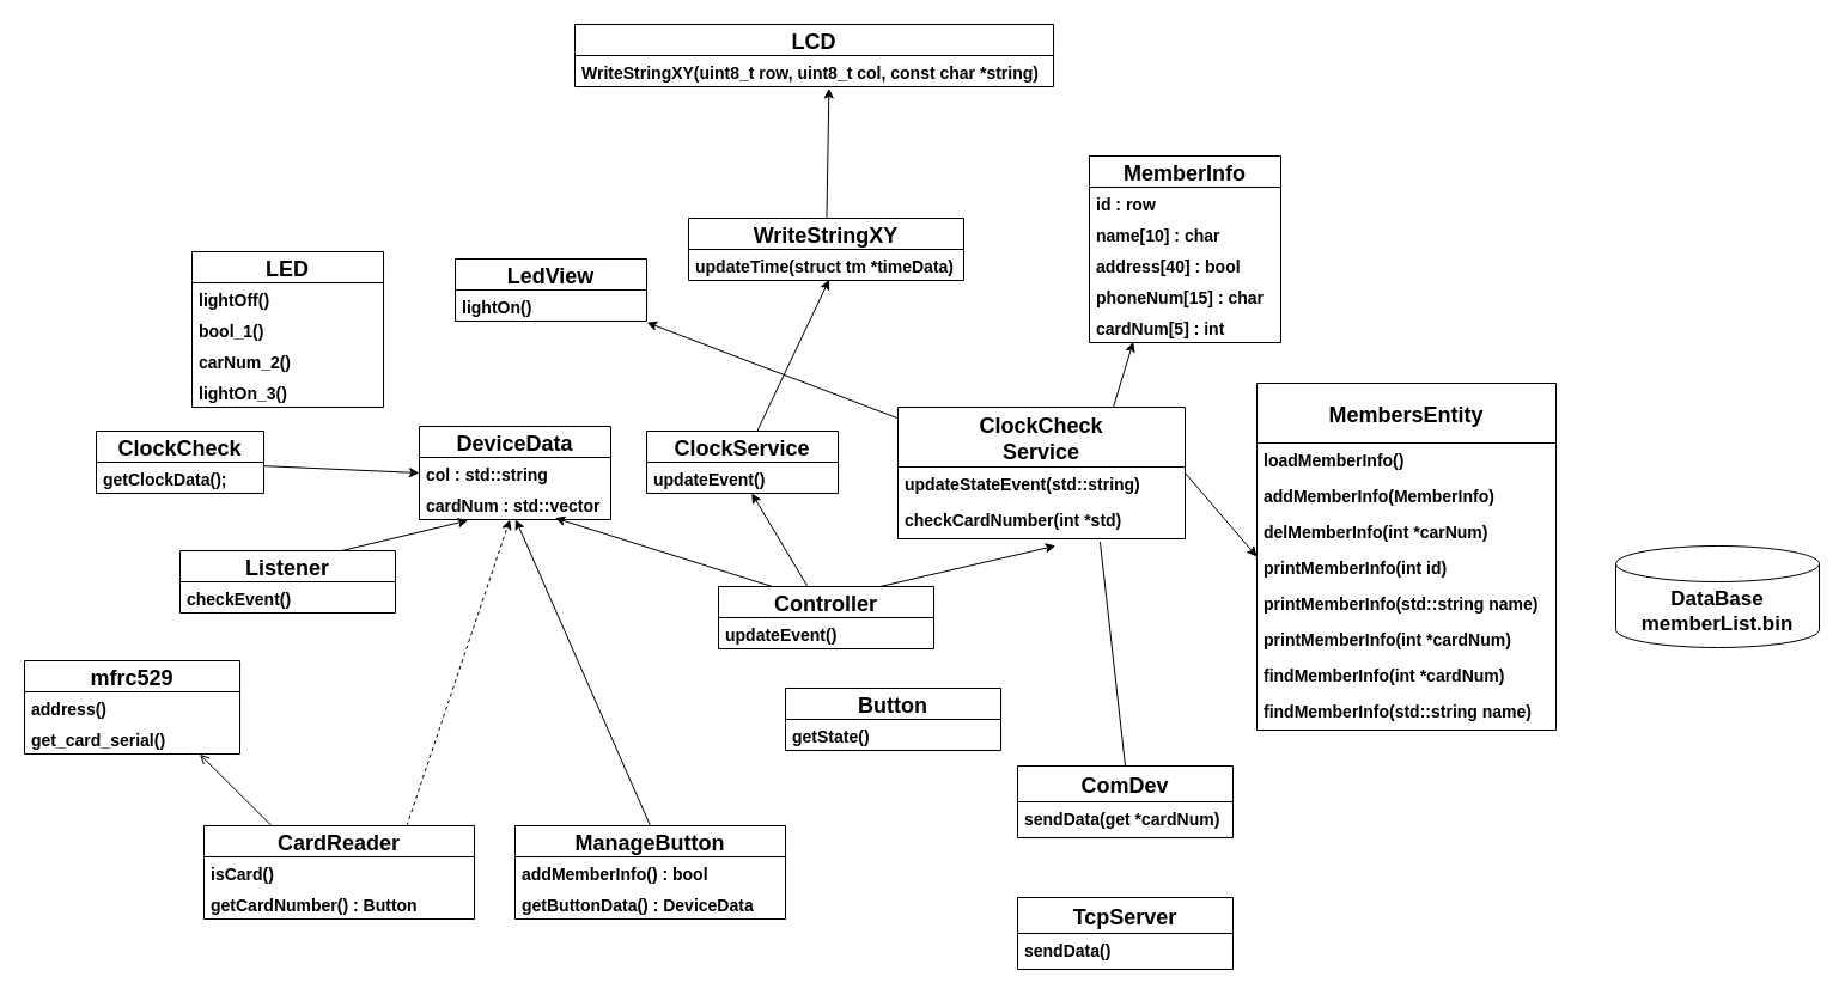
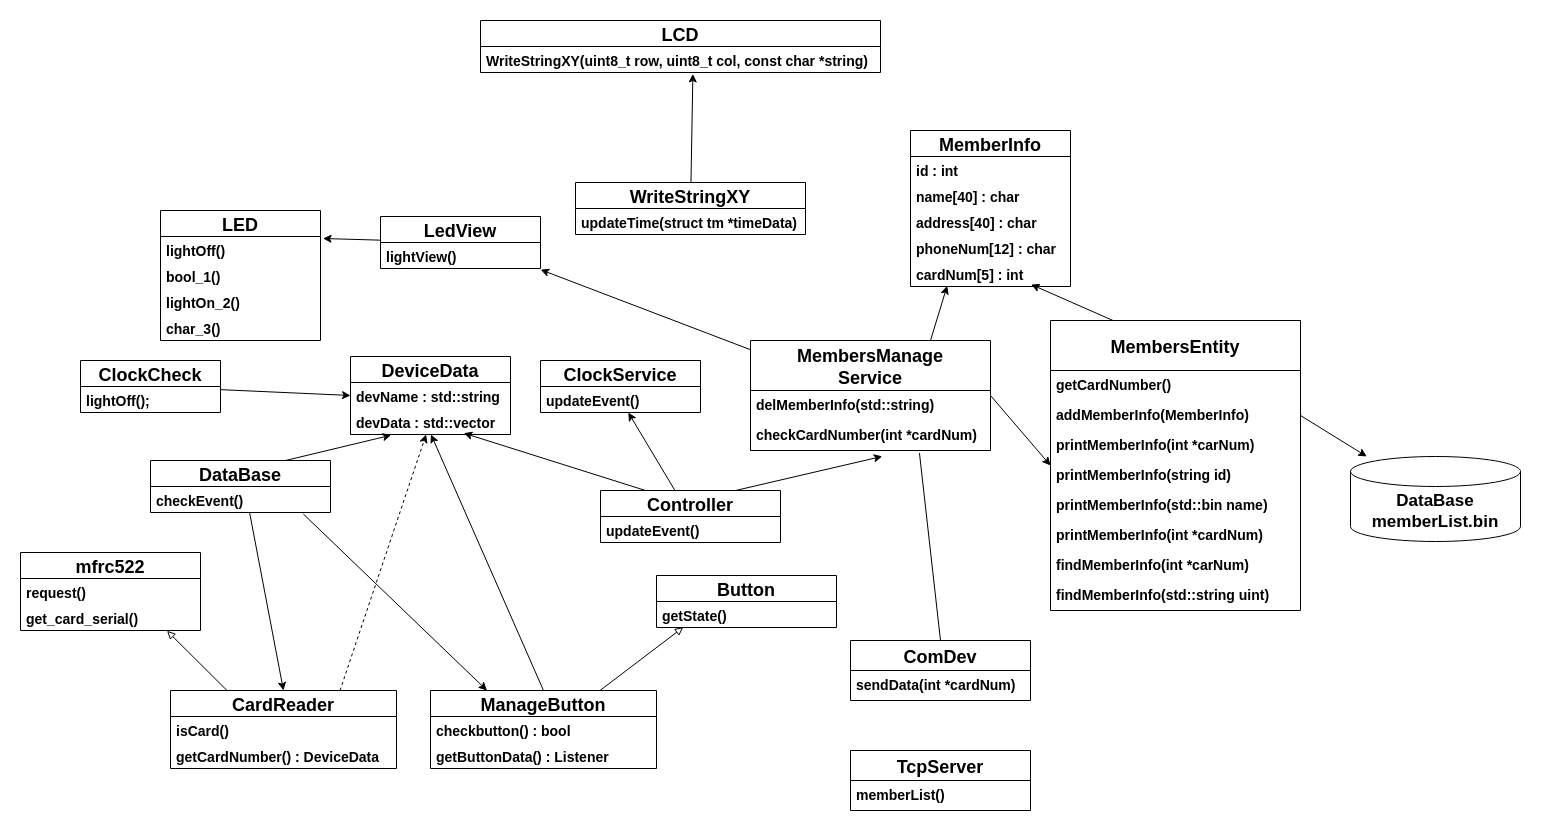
- <mxCell id="24" value="id : row" style="text;strokeColor=none;fillColor=none;align=left;verticalAlign=top;spacingLeft=4;spacingRight=4;overflow=hidden;rotatable=0;points=[[0,0.5],[1,0.5]];portConstraint=eastwest;fontSize=14;fontStyle=1" parent="23" vertex="1"><mxGeometry y="26" width="160" height="26" as="geometry" /></mxCell>
+ <mxCell id="24" value="id : int" style="text;strokeColor=none;fillColor=none;align=left;verticalAlign=top;spacingLeft=4;spacingRight=4;overflow=hidden;rotatable=0;points=[[0,0.5],[1,0.5]];portConstraint=eastwest;fontSize=14;fontStyle=1" parent="23" vertex="1"><mxGeometry y="26" width="160" height="26" as="geometry" /></mxCell>
- <mxCell id="25" value="name[10] : char" style="text;strokeColor=none;fillColor=none;align=left;verticalAlign=top;spacingLeft=4;spacingRight=4;overflow=hidden;rotatable=0;points=[[0,0.5],[1,0.5]];portConstraint=eastwest;fontSize=14;fontStyle=1" parent="23" vertex="1"><mxGeometry y="52" width="160" height="26" as="geometry" /></mxCell>
+ <mxCell id="25" value="name[40] : char" style="text;strokeColor=none;fillColor=none;align=left;verticalAlign=top;spacingLeft=4;spacingRight=4;overflow=hidden;rotatable=0;points=[[0,0.5],[1,0.5]];portConstraint=eastwest;fontSize=14;fontStyle=1" parent="23" vertex="1"><mxGeometry y="52" width="160" height="26" as="geometry" /></mxCell>
- <mxCell id="26" value="address[40] : bool" style="text;strokeColor=none;fillColor=none;align=left;verticalAlign=top;spacingLeft=4;spacingRight=4;overflow=hidden;rotatable=0;points=[[0,0.5],[1,0.5]];portConstraint=eastwest;fontSize=14;fontStyle=1" parent="23" vertex="1"><mxGeometry y="78" width="160" height="26" as="geometry" /></mxCell>
+ <mxCell id="26" value="address[40] : char" style="text;strokeColor=none;fillColor=none;align=left;verticalAlign=top;spacingLeft=4;spacingRight=4;overflow=hidden;rotatable=0;points=[[0,0.5],[1,0.5]];portConstraint=eastwest;fontSize=14;fontStyle=1" parent="23" vertex="1"><mxGeometry y="78" width="160" height="26" as="geometry" /></mxCell>
+ <mxCell id="69" style="edgeStyle=none;html=1;entryX=1.016;entryY=0.077;entryDx=0;entryDy=0;entryPerimeter=0;" parent="1" source="70" target="65" edge="1"><mxGeometry relative="1" as="geometry" /></mxCell>
- <mxCell id="27" value="phoneNum[15] : char" style="text;strokeColor=none;fillColor=none;align=left;verticalAlign=top;spacingLeft=4;spacingRight=4;overflow=hidden;rotatable=0;points=[[0,0.5],[1,0.5]];portConstraint=eastwest;fontSize=14;fontStyle=1" parent="23" vertex="1"><mxGeometry y="104" width="160" height="26" as="geometry" /></mxCell>
+ <mxCell id="27" value="phoneNum[12] : char" style="text;strokeColor=none;fillColor=none;align=left;verticalAlign=top;spacingLeft=4;spacingRight=4;overflow=hidden;rotatable=0;points=[[0,0.5],[1,0.5]];portConstraint=eastwest;fontSize=14;fontStyle=1" parent="23" vertex="1"><mxGeometry y="104" width="160" height="26" as="geometry" /></mxCell>
- <mxCell id="71" value="lightOn()" style="text;strokeColor=none;fillColor=none;align=left;verticalAlign=top;spacingLeft=4;spacingRight=4;overflow=hidden;rotatable=0;points=[[0,0.5],[1,0.5]];portConstraint=eastwest;fontSize=14;fontStyle=1" parent="70" vertex="1"><mxGeometry y="26" width="160" height="26" as="geometry" /></mxCell>
+ <mxCell id="71" value="lightView()" style="text;strokeColor=none;fillColor=none;align=left;verticalAlign=top;spacingLeft=4;spacingRight=4;overflow=hidden;rotatable=0;points=[[0,0.5],[1,0.5]];portConstraint=eastwest;fontSize=14;fontStyle=1" parent="70" vertex="1"><mxGeometry y="26" width="160" height="26" as="geometry" /></mxCell>
- <mxCell id="72" style="edgeStyle=none;html=1;entryX=0.511;entryY=0.977;entryDx=0;entryDy=0;entryPerimeter=0;" edge="1" parent="1" source="73" target="61"><mxGeometry relative="1" as="geometry" /></mxCell>
- <mxCell id="67" value="carNum_2()" style="text;strokeColor=none;fillColor=none;align=left;verticalAlign=top;spacingLeft=4;spacingRight=4;overflow=hidden;rotatable=0;points=[[0,0.5],[1,0.5]];portConstraint=eastwest;fontSize=14;fontStyle=1" vertex="1" parent="64"><mxGeometry y="78" width="160" height="26" as="geometry" /></mxCell>
+ <mxCell id="67" value="lightOn_2()" style="text;strokeColor=none;fillColor=none;align=left;verticalAlign=top;spacingLeft=4;spacingRight=4;overflow=hidden;rotatable=0;points=[[0,0.5],[1,0.5]];portConstraint=eastwest;fontSize=14;fontStyle=1" vertex="1" parent="64"><mxGeometry y="78" width="160" height="26" as="geometry" /></mxCell>
+ <mxCell id="36" style="edgeStyle=none;html=1;exitX=0.25;exitY=0;exitDx=0;exitDy=0;entryX=0.754;entryY=0.923;entryDx=0;entryDy=0;entryPerimeter=0;fontSize=17;startArrow=none;startFill=0;endArrow=classic;endFill=1;" parent="1" source="37" target="28" edge="1"><mxGeometry relative="1" as="geometry" /></mxCell>
- <mxCell id="68" value="lightOn_3()" style="text;strokeColor=none;fillColor=none;align=left;verticalAlign=top;spacingLeft=4;spacingRight=4;overflow=hidden;rotatable=0;points=[[0,0.5],[1,0.5]];portConstraint=eastwest;fontSize=14;fontStyle=1" vertex="1" parent="64"><mxGeometry y="104" width="160" height="26" as="geometry" /></mxCell>
+ <mxCell id="68" value="char_3()" style="text;strokeColor=none;fillColor=none;align=left;verticalAlign=top;spacingLeft=4;spacingRight=4;overflow=hidden;rotatable=0;points=[[0,0.5],[1,0.5]];portConstraint=eastwest;fontSize=14;fontStyle=1" vertex="1" parent="64"><mxGeometry y="104" width="160" height="26" as="geometry" /></mxCell>
- <mxCell id="33" value="ClockCheck&#10;Service" style="swimlane;fontStyle=1;childLayout=stackLayout;horizontal=1;startSize=50;fillColor=none;horizontalStack=0;resizeParent=1;resizeParentMax=0;resizeLast=0;collapsible=1;marginBottom=0;fontSize=18;" parent="1" vertex="1"><mxGeometry x="750" y="340" width="240" height="110" as="geometry" /></mxCell>
+ <mxCell id="33" value="MembersManage&#10;Service" style="swimlane;fontStyle=1;childLayout=stackLayout;horizontal=1;startSize=50;fillColor=none;horizontalStack=0;resizeParent=1;resizeParentMax=0;resizeLast=0;collapsible=1;marginBottom=0;fontSize=18;" parent="1" vertex="1"><mxGeometry x="750" y="340" width="240" height="110" as="geometry" /></mxCell>
- <mxCell id="38" value="loadMemberInfo()" style="text;strokeColor=none;fillColor=none;align=left;verticalAlign=top;spacingLeft=4;spacingRight=4;overflow=hidden;rotatable=0;points=[[0,0.5],[1,0.5]];portConstraint=eastwest;fontSize=14;fontStyle=1" parent="37" vertex="1"><mxGeometry y="50" width="250" height="30" as="geometry" /></mxCell>
+ <mxCell id="38" value="getCardNumber()" style="text;strokeColor=none;fillColor=none;align=left;verticalAlign=top;spacingLeft=4;spacingRight=4;overflow=hidden;rotatable=0;points=[[0,0.5],[1,0.5]];portConstraint=eastwest;fontSize=14;fontStyle=1" parent="37" vertex="1"><mxGeometry y="50" width="250" height="30" as="geometry" /></mxCell>
- <mxCell id="14" value="col : std::string" style="text;strokeColor=none;fillColor=none;align=left;verticalAlign=top;spacingLeft=4;spacingRight=4;overflow=hidden;rotatable=0;points=[[0,0.5],[1,0.5]];portConstraint=eastwest;fontSize=14;fontStyle=1" parent="13" vertex="1"><mxGeometry y="26" width="160" height="26" as="geometry" /></mxCell>
+ <mxCell id="14" value="devName : std::string" style="text;strokeColor=none;fillColor=none;align=left;verticalAlign=top;spacingLeft=4;spacingRight=4;overflow=hidden;rotatable=0;points=[[0,0.5],[1,0.5]];portConstraint=eastwest;fontSize=14;fontStyle=1" parent="13" vertex="1"><mxGeometry y="26" width="160" height="26" as="geometry" /></mxCell>
- <mxCell id="77" value="getClockData();" style="text;strokeColor=none;fillColor=none;align=left;verticalAlign=top;spacingLeft=4;spacingRight=4;overflow=hidden;rotatable=0;points=[[0,0.5],[1,0.5]];portConstraint=eastwest;fontSize=14;fontStyle=1" vertex="1" parent="76"><mxGeometry y="26" width="140" height="26" as="geometry" /></mxCell>
+ <mxCell id="77" value="lightOff();" style="text;strokeColor=none;fillColor=none;align=left;verticalAlign=top;spacingLeft=4;spacingRight=4;overflow=hidden;rotatable=0;points=[[0,0.5],[1,0.5]];portConstraint=eastwest;fontSize=14;fontStyle=1" vertex="1" parent="76"><mxGeometry y="26" width="140" height="26" as="geometry" /></mxCell>
- <mxCell id="34" value="updateStateEvent(std::string)" style="text;strokeColor=none;fillColor=none;align=left;verticalAlign=top;spacingLeft=4;spacingRight=4;overflow=hidden;rotatable=0;points=[[0,0.5],[1,0.5]];portConstraint=eastwest;fontSize=14;fontStyle=1" parent="33" vertex="1"><mxGeometry y="50" width="240" height="30" as="geometry" /></mxCell>
+ <mxCell id="34" value="delMemberInfo(std::string)" style="text;strokeColor=none;fillColor=none;align=left;verticalAlign=top;spacingLeft=4;spacingRight=4;overflow=hidden;rotatable=0;points=[[0,0.5],[1,0.5]];portConstraint=eastwest;fontSize=14;fontStyle=1" parent="33" vertex="1"><mxGeometry y="50" width="240" height="30" as="geometry" /></mxCell>
- <mxCell id="15" value="cardNum : std::vector" style="text;strokeColor=none;fillColor=none;align=left;verticalAlign=top;spacingLeft=4;spacingRight=4;overflow=hidden;rotatable=0;points=[[0,0.5],[1,0.5]];portConstraint=eastwest;fontSize=14;fontStyle=1" parent="13" vertex="1"><mxGeometry y="52" width="160" height="26" as="geometry" /></mxCell>
+ <mxCell id="15" value="devData : std::vector" style="text;strokeColor=none;fillColor=none;align=left;verticalAlign=top;spacingLeft=4;spacingRight=4;overflow=hidden;rotatable=0;points=[[0,0.5],[1,0.5]];portConstraint=eastwest;fontSize=14;fontStyle=1" parent="13" vertex="1"><mxGeometry y="52" width="160" height="26" as="geometry" /></mxCell>
+ <mxCell id="46" style="edgeStyle=none;html=1;fontSize=17;startArrow=none;startFill=0;endArrow=classic;endFill=1;exitX=1;exitY=0.5;exitDx=0;exitDy=0;" parent="1" source="39" target="22" edge="1"><mxGeometry relative="1" as="geometry"><mxPoint x="1120" y="460" as="sourcePoint" /></mxGeometry></mxCell>
- <mxCell id="35" value="checkCardNumber(int *std)" style="text;strokeColor=none;fillColor=none;align=left;verticalAlign=top;spacingLeft=4;spacingRight=4;overflow=hidden;rotatable=0;points=[[0,0.5],[1,0.5]];portConstraint=eastwest;fontSize=14;fontStyle=1" parent="33" vertex="1"><mxGeometry y="80" width="240" height="30" as="geometry" /></mxCell>
+ <mxCell id="35" value="checkCardNumber(int *cardNum)" style="text;strokeColor=none;fillColor=none;align=left;verticalAlign=top;spacingLeft=4;spacingRight=4;overflow=hidden;rotatable=0;points=[[0,0.5],[1,0.5]];portConstraint=eastwest;fontSize=14;fontStyle=1" parent="33" vertex="1"><mxGeometry y="80" width="240" height="30" as="geometry" /></mxCell>
- <mxCell id="40" value="delMemberInfo(int *carNum)" style="text;strokeColor=none;fillColor=none;align=left;verticalAlign=top;spacingLeft=4;spacingRight=4;overflow=hidden;rotatable=0;points=[[0,0.5],[1,0.5]];portConstraint=eastwest;fontSize=14;fontStyle=1" parent="37" vertex="1"><mxGeometry y="110" width="250" height="30" as="geometry" /></mxCell>
+ <mxCell id="40" value="printMemberInfo(int *carNum)" style="text;strokeColor=none;fillColor=none;align=left;verticalAlign=top;spacingLeft=4;spacingRight=4;overflow=hidden;rotatable=0;points=[[0,0.5],[1,0.5]];portConstraint=eastwest;fontSize=14;fontStyle=1" parent="37" vertex="1"><mxGeometry y="110" width="250" height="30" as="geometry" /></mxCell>
- <mxCell id="3" value="Listener" style="swimlane;fontStyle=1;childLayout=stackLayout;horizontal=1;startSize=26;fillColor=none;horizontalStack=0;resizeParent=1;resizeParentMax=0;resizeLast=0;collapsible=1;marginBottom=0;fontSize=18;" parent="1" vertex="1"><mxGeometry x="150" y="460" width="180" height="52" as="geometry" /></mxCell>
+ <mxCell id="3" value="DataBase" style="swimlane;fontStyle=1;childLayout=stackLayout;horizontal=1;startSize=26;fillColor=none;horizontalStack=0;resizeParent=1;resizeParentMax=0;resizeLast=0;collapsible=1;marginBottom=0;fontSize=18;" parent="1" vertex="1"><mxGeometry x="150" y="460" width="180" height="52" as="geometry" /></mxCell>
- <mxCell id="41" value="printMemberInfo(int id)" style="text;strokeColor=none;fillColor=none;align=left;verticalAlign=top;spacingLeft=4;spacingRight=4;overflow=hidden;rotatable=0;points=[[0,0.5],[1,0.5]];portConstraint=eastwest;fontSize=14;fontStyle=1" parent="37" vertex="1"><mxGeometry y="140" width="250" height="30" as="geometry" /></mxCell>
+ <mxCell id="41" value="printMemberInfo(string id)" style="text;strokeColor=none;fillColor=none;align=left;verticalAlign=top;spacingLeft=4;spacingRight=4;overflow=hidden;rotatable=0;points=[[0,0.5],[1,0.5]];portConstraint=eastwest;fontSize=14;fontStyle=1" parent="37" vertex="1"><mxGeometry y="140" width="250" height="30" as="geometry" /></mxCell>
- <mxCell id="42" value="printMemberInfo(std::string name)" style="text;strokeColor=none;fillColor=none;align=left;verticalAlign=top;spacingLeft=4;spacingRight=4;overflow=hidden;rotatable=0;points=[[0,0.5],[1,0.5]];portConstraint=eastwest;fontSize=14;fontStyle=1" parent="37" vertex="1"><mxGeometry y="170" width="250" height="30" as="geometry" /></mxCell>
+ <mxCell id="42" value="printMemberInfo(std::bin name)" style="text;strokeColor=none;fillColor=none;align=left;verticalAlign=top;spacingLeft=4;spacingRight=4;overflow=hidden;rotatable=0;points=[[0,0.5],[1,0.5]];portConstraint=eastwest;fontSize=14;fontStyle=1" parent="37" vertex="1"><mxGeometry y="170" width="250" height="30" as="geometry" /></mxCell>
- <mxCell id="44" value="findMemberInfo(int *cardNum)" style="text;strokeColor=none;fillColor=none;align=left;verticalAlign=top;spacingLeft=4;spacingRight=4;overflow=hidden;rotatable=0;points=[[0,0.5],[1,0.5]];portConstraint=eastwest;fontSize=14;fontStyle=1" parent="37" vertex="1"><mxGeometry y="230" width="250" height="30" as="geometry" /></mxCell>
+ <mxCell id="44" value="findMemberInfo(int *carNum)" style="text;strokeColor=none;fillColor=none;align=left;verticalAlign=top;spacingLeft=4;spacingRight=4;overflow=hidden;rotatable=0;points=[[0,0.5],[1,0.5]];portConstraint=eastwest;fontSize=14;fontStyle=1" parent="37" vertex="1"><mxGeometry y="230" width="250" height="30" as="geometry" /></mxCell>
- <mxCell id="5" value="mfrc529" style="swimlane;fontStyle=1;childLayout=stackLayout;horizontal=1;startSize=26;fillColor=none;horizontalStack=0;resizeParent=1;resizeParentMax=0;resizeLast=0;collapsible=1;marginBottom=0;fontSize=18;" parent="1" vertex="1"><mxGeometry x="20" y="552" width="180" height="78" as="geometry" /></mxCell>
+ <mxCell id="5" value="mfrc522" style="swimlane;fontStyle=1;childLayout=stackLayout;horizontal=1;startSize=26;fillColor=none;horizontalStack=0;resizeParent=1;resizeParentMax=0;resizeLast=0;collapsible=1;marginBottom=0;fontSize=18;" parent="1" vertex="1"><mxGeometry x="20" y="552" width="180" height="78" as="geometry" /></mxCell>
- <mxCell id="6" value="address()" style="text;strokeColor=none;fillColor=none;align=left;verticalAlign=top;spacingLeft=4;spacingRight=4;overflow=hidden;rotatable=0;points=[[0,0.5],[1,0.5]];portConstraint=eastwest;fontSize=14;fontStyle=1" parent="5" vertex="1"><mxGeometry y="26" width="180" height="26" as="geometry" /></mxCell>
+ <mxCell id="6" value="request()" style="text;strokeColor=none;fillColor=none;align=left;verticalAlign=top;spacingLeft=4;spacingRight=4;overflow=hidden;rotatable=0;points=[[0,0.5],[1,0.5]];portConstraint=eastwest;fontSize=14;fontStyle=1" parent="5" vertex="1"><mxGeometry y="26" width="180" height="26" as="geometry" /></mxCell>
- <mxCell id="45" value="findMemberInfo(std::string name)" style="text;strokeColor=none;fillColor=none;align=left;verticalAlign=top;spacingLeft=4;spacingRight=4;overflow=hidden;rotatable=0;points=[[0,0.5],[1,0.5]];portConstraint=eastwest;fontSize=14;fontStyle=1" parent="37" vertex="1"><mxGeometry y="260" width="250" height="30" as="geometry" /></mxCell>
+ <mxCell id="45" value="findMemberInfo(std::string uint)" style="text;strokeColor=none;fillColor=none;align=left;verticalAlign=top;spacingLeft=4;spacingRight=4;overflow=hidden;rotatable=0;points=[[0,0.5],[1,0.5]];portConstraint=eastwest;fontSize=14;fontStyle=1" parent="37" vertex="1"><mxGeometry y="260" width="250" height="30" as="geometry" /></mxCell>
+ <mxCell id="17" style="edgeStyle=none;html=1;exitX=0.5;exitY=0;exitDx=0;exitDy=0;endArrow=none;endFill=0;startArrow=classic;startFill=1;entryX=0.55;entryY=0.984;entryDx=0;entryDy=0;entryPerimeter=0;" parent="1" source="19" target="4" edge="1"><mxGeometry relative="1" as="geometry"><mxPoint x="494" y="540" as="targetPoint" /></mxGeometry></mxCell>
+ <mxCell id="49" style="edgeStyle=none;html=1;exitX=0.849;exitY=1.057;exitDx=0;exitDy=0;entryX=0.25;entryY=0;entryDx=0;entryDy=0;exitPerimeter=0;" parent="1" source="4" target="51" edge="1"><mxGeometry relative="1" as="geometry" /></mxCell>
- <mxCell id="16" style="edgeStyle=none;html=1;exitX=0.25;exitY=0;exitDx=0;exitDy=0;endArrow=open;endFill=0;entryX=0.814;entryY=1.011;entryDx=0;entryDy=0;entryPerimeter=0;" parent="1" source="19" target="7" edge="1"><mxGeometry relative="1" as="geometry" /></mxCell>
+ <mxCell id="16" style="edgeStyle=none;html=1;exitX=0.25;exitY=0;exitDx=0;exitDy=0;endArrow=block;endFill=0;entryX=0.814;entryY=1.011;entryDx=0;entryDy=0;entryPerimeter=0;" parent="1" source="19" target="7" edge="1"><mxGeometry relative="1" as="geometry" /></mxCell>
+ <mxCell id="54" style="edgeStyle=none;html=1;exitX=0.75;exitY=0;exitDx=0;exitDy=0;endArrow=block;endFill=0;entryX=0.149;entryY=0.989;entryDx=0;entryDy=0;entryPerimeter=0;" parent="1" source="51" target="48" edge="1"><mxGeometry relative="1" as="geometry"><mxPoint x="540" y="679.71" as="sourcePoint" /><mxPoint x="650" y="641" as="targetPoint" /></mxGeometry></mxCell>
- <mxCell id="56" value="sendData(get *cardNum)" style="text;strokeColor=none;fillColor=none;align=left;verticalAlign=top;spacingLeft=4;spacingRight=4;overflow=hidden;rotatable=0;points=[[0,0.5],[1,0.5]];portConstraint=eastwest;fontSize=14;fontStyle=1" parent="55" vertex="1"><mxGeometry y="30" width="180" height="30" as="geometry" /></mxCell>
+ <mxCell id="56" value="sendData(int *cardNum)" style="text;strokeColor=none;fillColor=none;align=left;verticalAlign=top;spacingLeft=4;spacingRight=4;overflow=hidden;rotatable=0;points=[[0,0.5],[1,0.5]];portConstraint=eastwest;fontSize=14;fontStyle=1" parent="55" vertex="1"><mxGeometry y="30" width="180" height="30" as="geometry" /></mxCell>
- <mxCell id="52" value="addMemberInfo() : bool" style="text;strokeColor=none;fillColor=none;align=left;verticalAlign=top;spacingLeft=4;spacingRight=4;overflow=hidden;rotatable=0;points=[[0,0.5],[1,0.5]];portConstraint=eastwest;fontSize=14;fontStyle=1" parent="51" vertex="1"><mxGeometry y="26" width="226" height="26" as="geometry" /></mxCell>
+ <mxCell id="52" value="checkbutton() : bool" style="text;strokeColor=none;fillColor=none;align=left;verticalAlign=top;spacingLeft=4;spacingRight=4;overflow=hidden;rotatable=0;points=[[0,0.5],[1,0.5]];portConstraint=eastwest;fontSize=14;fontStyle=1" parent="51" vertex="1"><mxGeometry y="26" width="226" height="26" as="geometry" /></mxCell>
- <mxCell id="21" value="getCardNumber() : Button" style="text;strokeColor=none;fillColor=none;align=left;verticalAlign=top;spacingLeft=4;spacingRight=4;overflow=hidden;rotatable=0;points=[[0,0.5],[1,0.5]];portConstraint=eastwest;fontSize=14;fontStyle=1" parent="19" vertex="1"><mxGeometry y="52" width="226" height="26" as="geometry" /></mxCell>
+ <mxCell id="21" value="getCardNumber() : DeviceData" style="text;strokeColor=none;fillColor=none;align=left;verticalAlign=top;spacingLeft=4;spacingRight=4;overflow=hidden;rotatable=0;points=[[0,0.5],[1,0.5]];portConstraint=eastwest;fontSize=14;fontStyle=1" parent="19" vertex="1"><mxGeometry y="52" width="226" height="26" as="geometry" /></mxCell>
- <mxCell id="53" value="getButtonData() : DeviceData" style="text;strokeColor=none;fillColor=none;align=left;verticalAlign=top;spacingLeft=4;spacingRight=4;overflow=hidden;rotatable=0;points=[[0,0.5],[1,0.5]];portConstraint=eastwest;fontSize=14;fontStyle=1" parent="51" vertex="1"><mxGeometry y="52" width="226" height="26" as="geometry" /></mxCell>
+ <mxCell id="53" value="getButtonData() : Listener" style="text;strokeColor=none;fillColor=none;align=left;verticalAlign=top;spacingLeft=4;spacingRight=4;overflow=hidden;rotatable=0;points=[[0,0.5],[1,0.5]];portConstraint=eastwest;fontSize=14;fontStyle=1" parent="51" vertex="1"><mxGeometry y="52" width="226" height="26" as="geometry" /></mxCell>
- <mxCell id="58" value="sendData()" style="text;strokeColor=none;fillColor=none;align=left;verticalAlign=top;spacingLeft=4;spacingRight=4;overflow=hidden;rotatable=0;points=[[0,0.5],[1,0.5]];portConstraint=eastwest;fontSize=14;fontStyle=1" parent="57" vertex="1"><mxGeometry y="30" width="180" height="30" as="geometry" /></mxCell>
+ <mxCell id="58" value="memberList()" style="text;strokeColor=none;fillColor=none;align=left;verticalAlign=top;spacingLeft=4;spacingRight=4;overflow=hidden;rotatable=0;points=[[0,0.5],[1,0.5]];portConstraint=eastwest;fontSize=14;fontStyle=1" parent="57" vertex="1"><mxGeometry y="30" width="180" height="30" as="geometry" /></mxCell>
